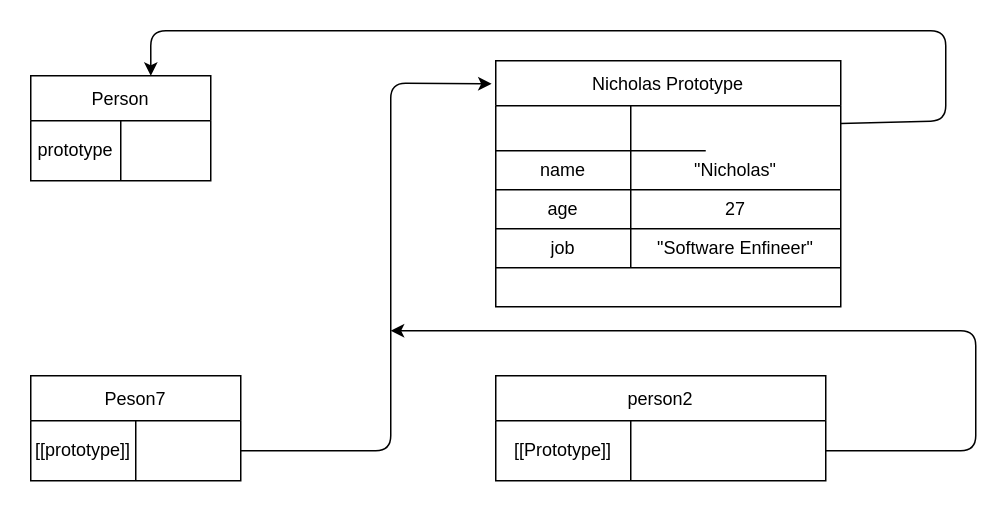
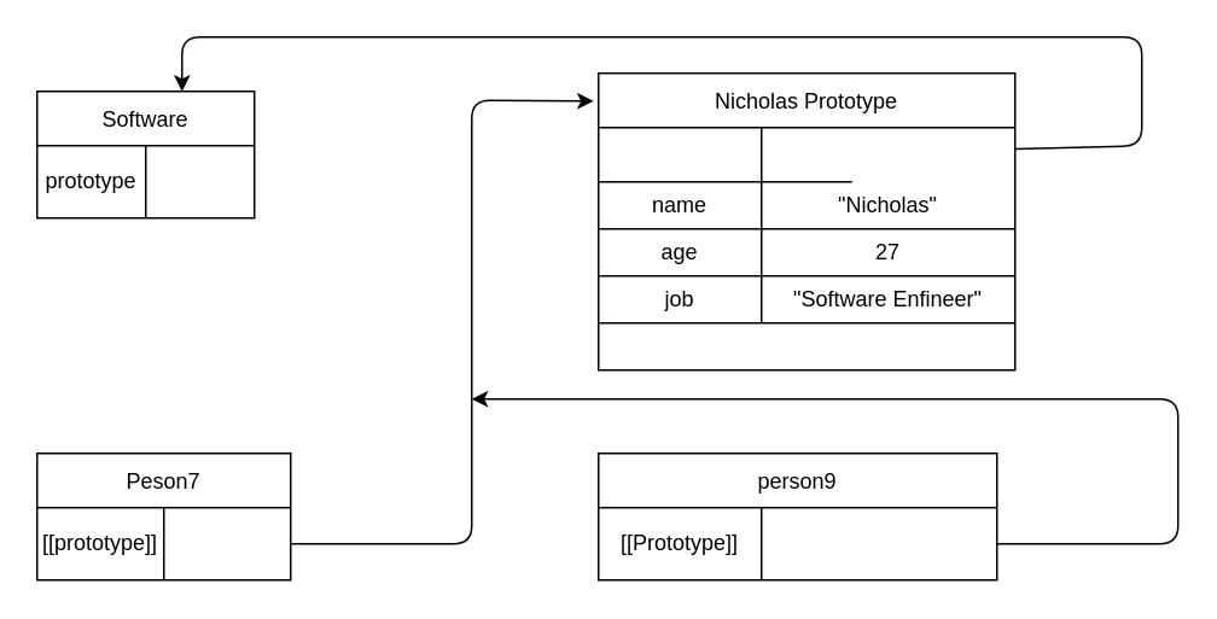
- <mxCell id="2" value="Person" style="shape=table;startSize=30;container=1;collapsible=0;childLayout=tableLayout;strokeColor=#000000;fillColor=#FFFFFF;fontColor=#000000;" vertex="1" parent="1"><mxGeometry x="20" y="50" width="120" height="70" as="geometry" /></mxCell>
+ <mxCell id="2" value="Software" style="shape=table;startSize=30;container=1;collapsible=0;childLayout=tableLayout;strokeColor=#000000;fillColor=#FFFFFF;fontColor=#000000;" vertex="1" parent="1"><mxGeometry x="20" y="50" width="120" height="70" as="geometry" /></mxCell>
- <mxCell id="23" value="person2" style="shape=table;startSize=30;container=1;collapsible=0;childLayout=tableLayout;fontColor=#000000;strokeColor=#000000;fillColor=#FFFFFF;" vertex="1" parent="1"><mxGeometry x="330" y="250" width="220" height="70" as="geometry" /></mxCell>
+ <mxCell id="23" value="person9" style="shape=table;startSize=30;container=1;collapsible=0;childLayout=tableLayout;fontColor=#000000;strokeColor=#000000;fillColor=#FFFFFF;" vertex="1" parent="1"><mxGeometry x="330" y="250" width="220" height="70" as="geometry" /></mxCell>
